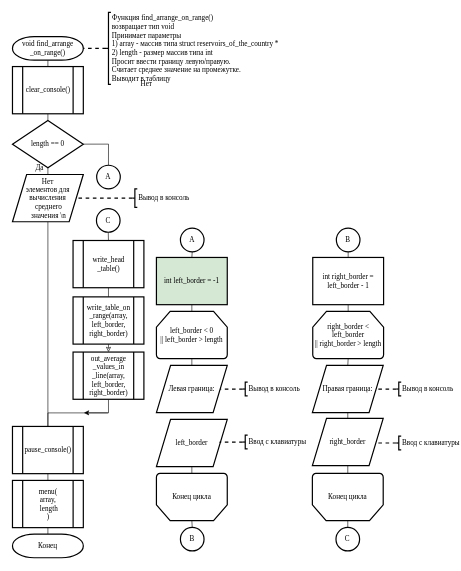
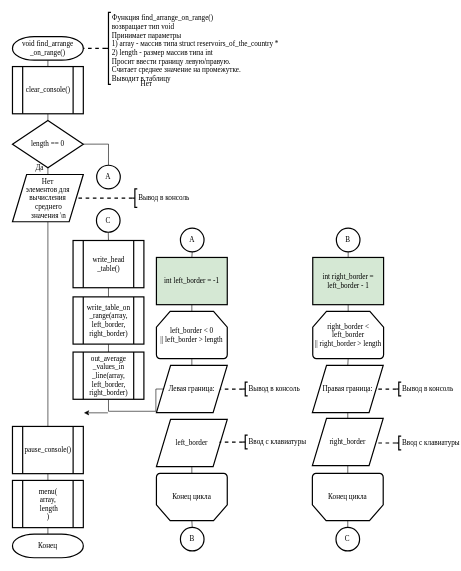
- <mxCell id="21" value="int right_border = left_border - 1" style="rounded=0;whiteSpace=wrap;html=1;absoluteArcSize=1;arcSize=14;strokeWidth=2;fontFamily=Times New Roman;" vertex="1" parent="1"><mxGeometry x="520.63" y="428.74" width="118.11" height="78.74" as="geometry" /></mxCell>
+ <mxCell id="21" value="int right_border = left_border - 1" style="rounded=0;whiteSpace=wrap;html=1;absoluteArcSize=1;arcSize=14;strokeWidth=2;fontFamily=Times New Roman;fillColor=#d5e8d4;" vertex="1" parent="1"><mxGeometry x="520.63" y="428.74" width="118.11" height="78.74" as="geometry" /></mxCell>
- <mxCell id="49" style="edgeStyle=orthogonalEdgeStyle;rounded=0;orthogonalLoop=1;jettySize=auto;html=1;exitX=0.5;exitY=1;exitDx=0;exitDy=0;entryX=0.5;entryY=0;entryDx=0;entryDy=0;endArrow=classic;endFill=0;strokeWidth=1;fontFamily=Times New Roman;" edge="1" parent="1" source="50" target="52"><mxGeometry relative="1" as="geometry" /></mxCell>
+ <mxCell id="49" style="edgeStyle=orthogonalEdgeStyle;rounded=0;orthogonalLoop=1;jettySize=auto;html=1;exitX=0.5;exitY=1;exitDx=0;exitDy=0;entryX=0.5;entryY=0;entryDx=0;entryDy=0;endArrow=none;endFill=0;strokeWidth=1;fontFamily=Times New Roman;" edge="1" parent="1" source="50" target="52"><mxGeometry relative="1" as="geometry" /></mxCell>
- <mxCell id="51" style="edgeStyle=orthogonalEdgeStyle;rounded=0;orthogonalLoop=1;jettySize=auto;html=1;exitX=0.5;exitY=1;exitDx=0;exitDy=0;entryX=0.5;entryY=0;entryDx=0;entryDy=0;endArrow=none;endFill=0;strokeWidth=1;fontFamily=Times New Roman;" edge="1" parent="1" source="52" target="54"><mxGeometry relative="1" as="geometry" /></mxCell>
+ <mxCell id="51" style="edgeStyle=orthogonalEdgeStyle;rounded=0;orthogonalLoop=1;jettySize=auto;html=1;exitX=0.5;exitY=1;exitDx=0;exitDy=0;endArrow=none;endFill=0;strokeWidth=1;fontFamily=Times New Roman;" edge="1" parent="1" source="52" target="15"><mxGeometry relative="1" as="geometry" /></mxCell>
